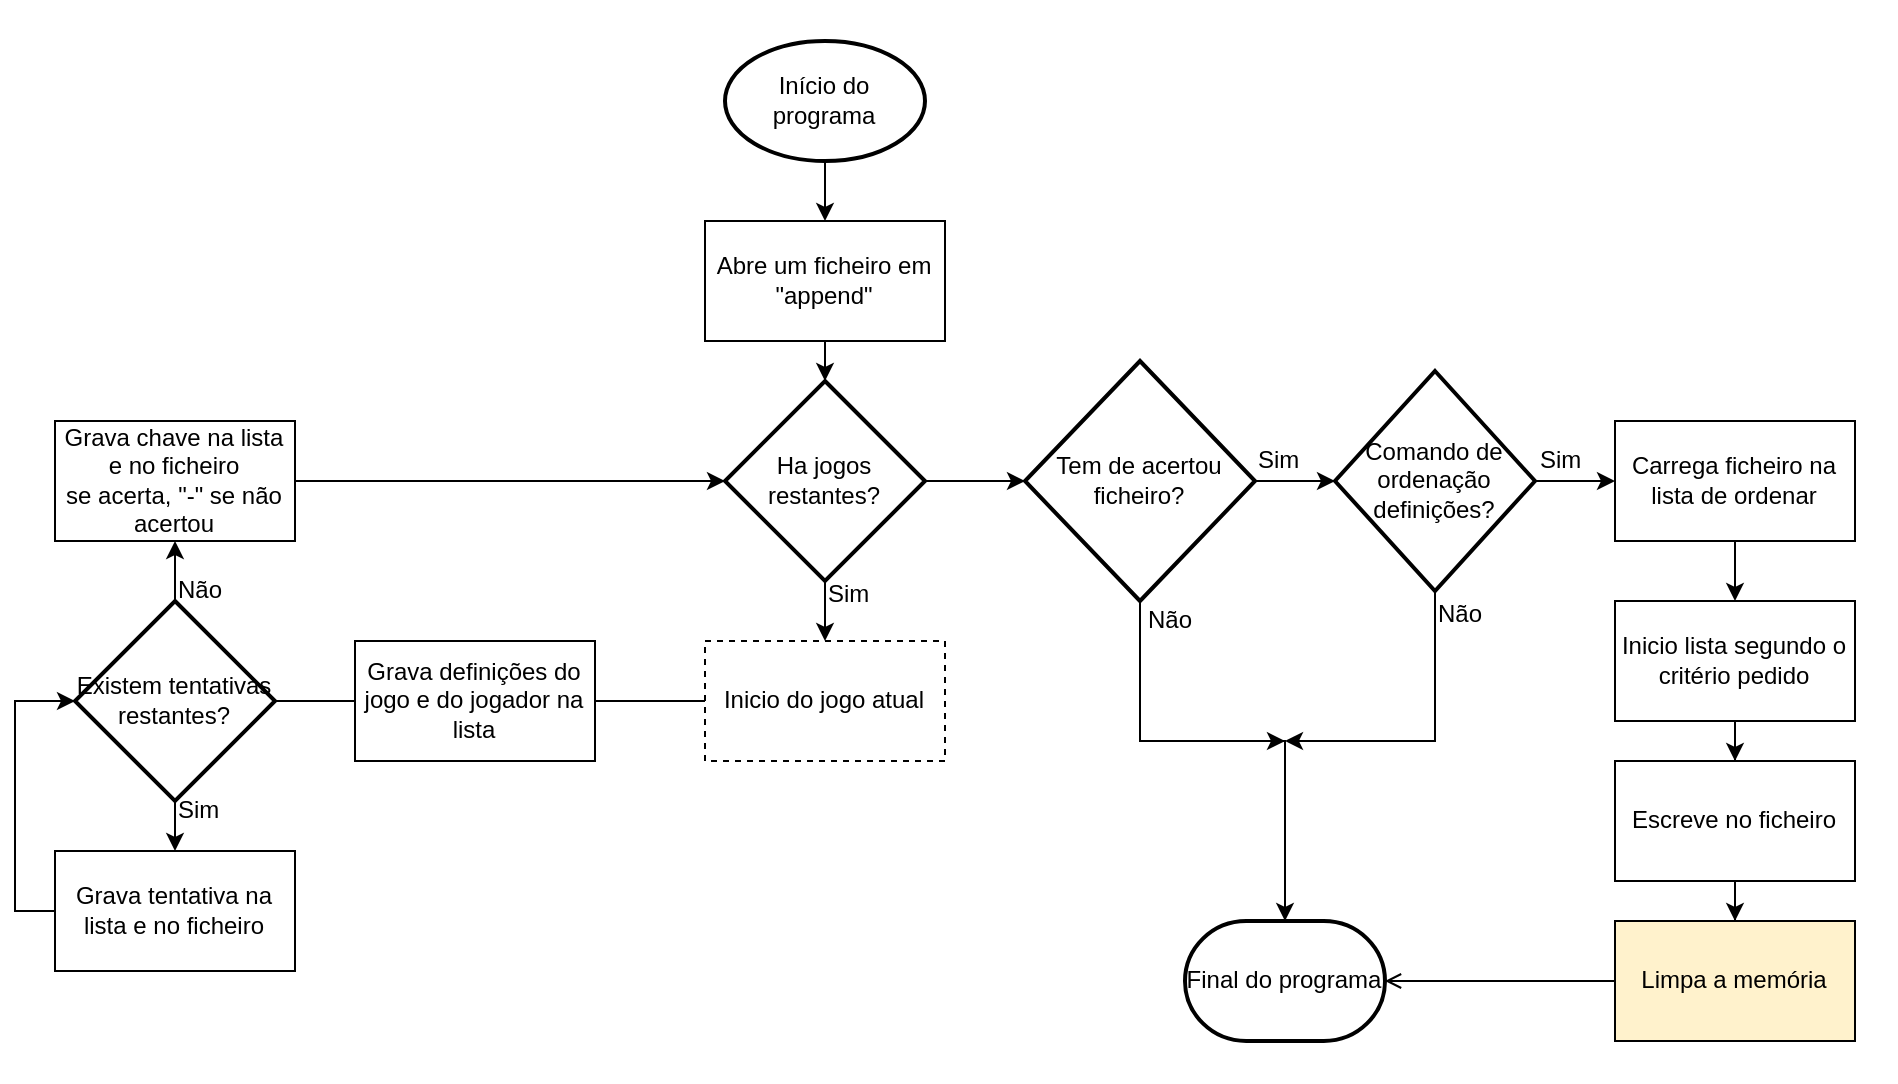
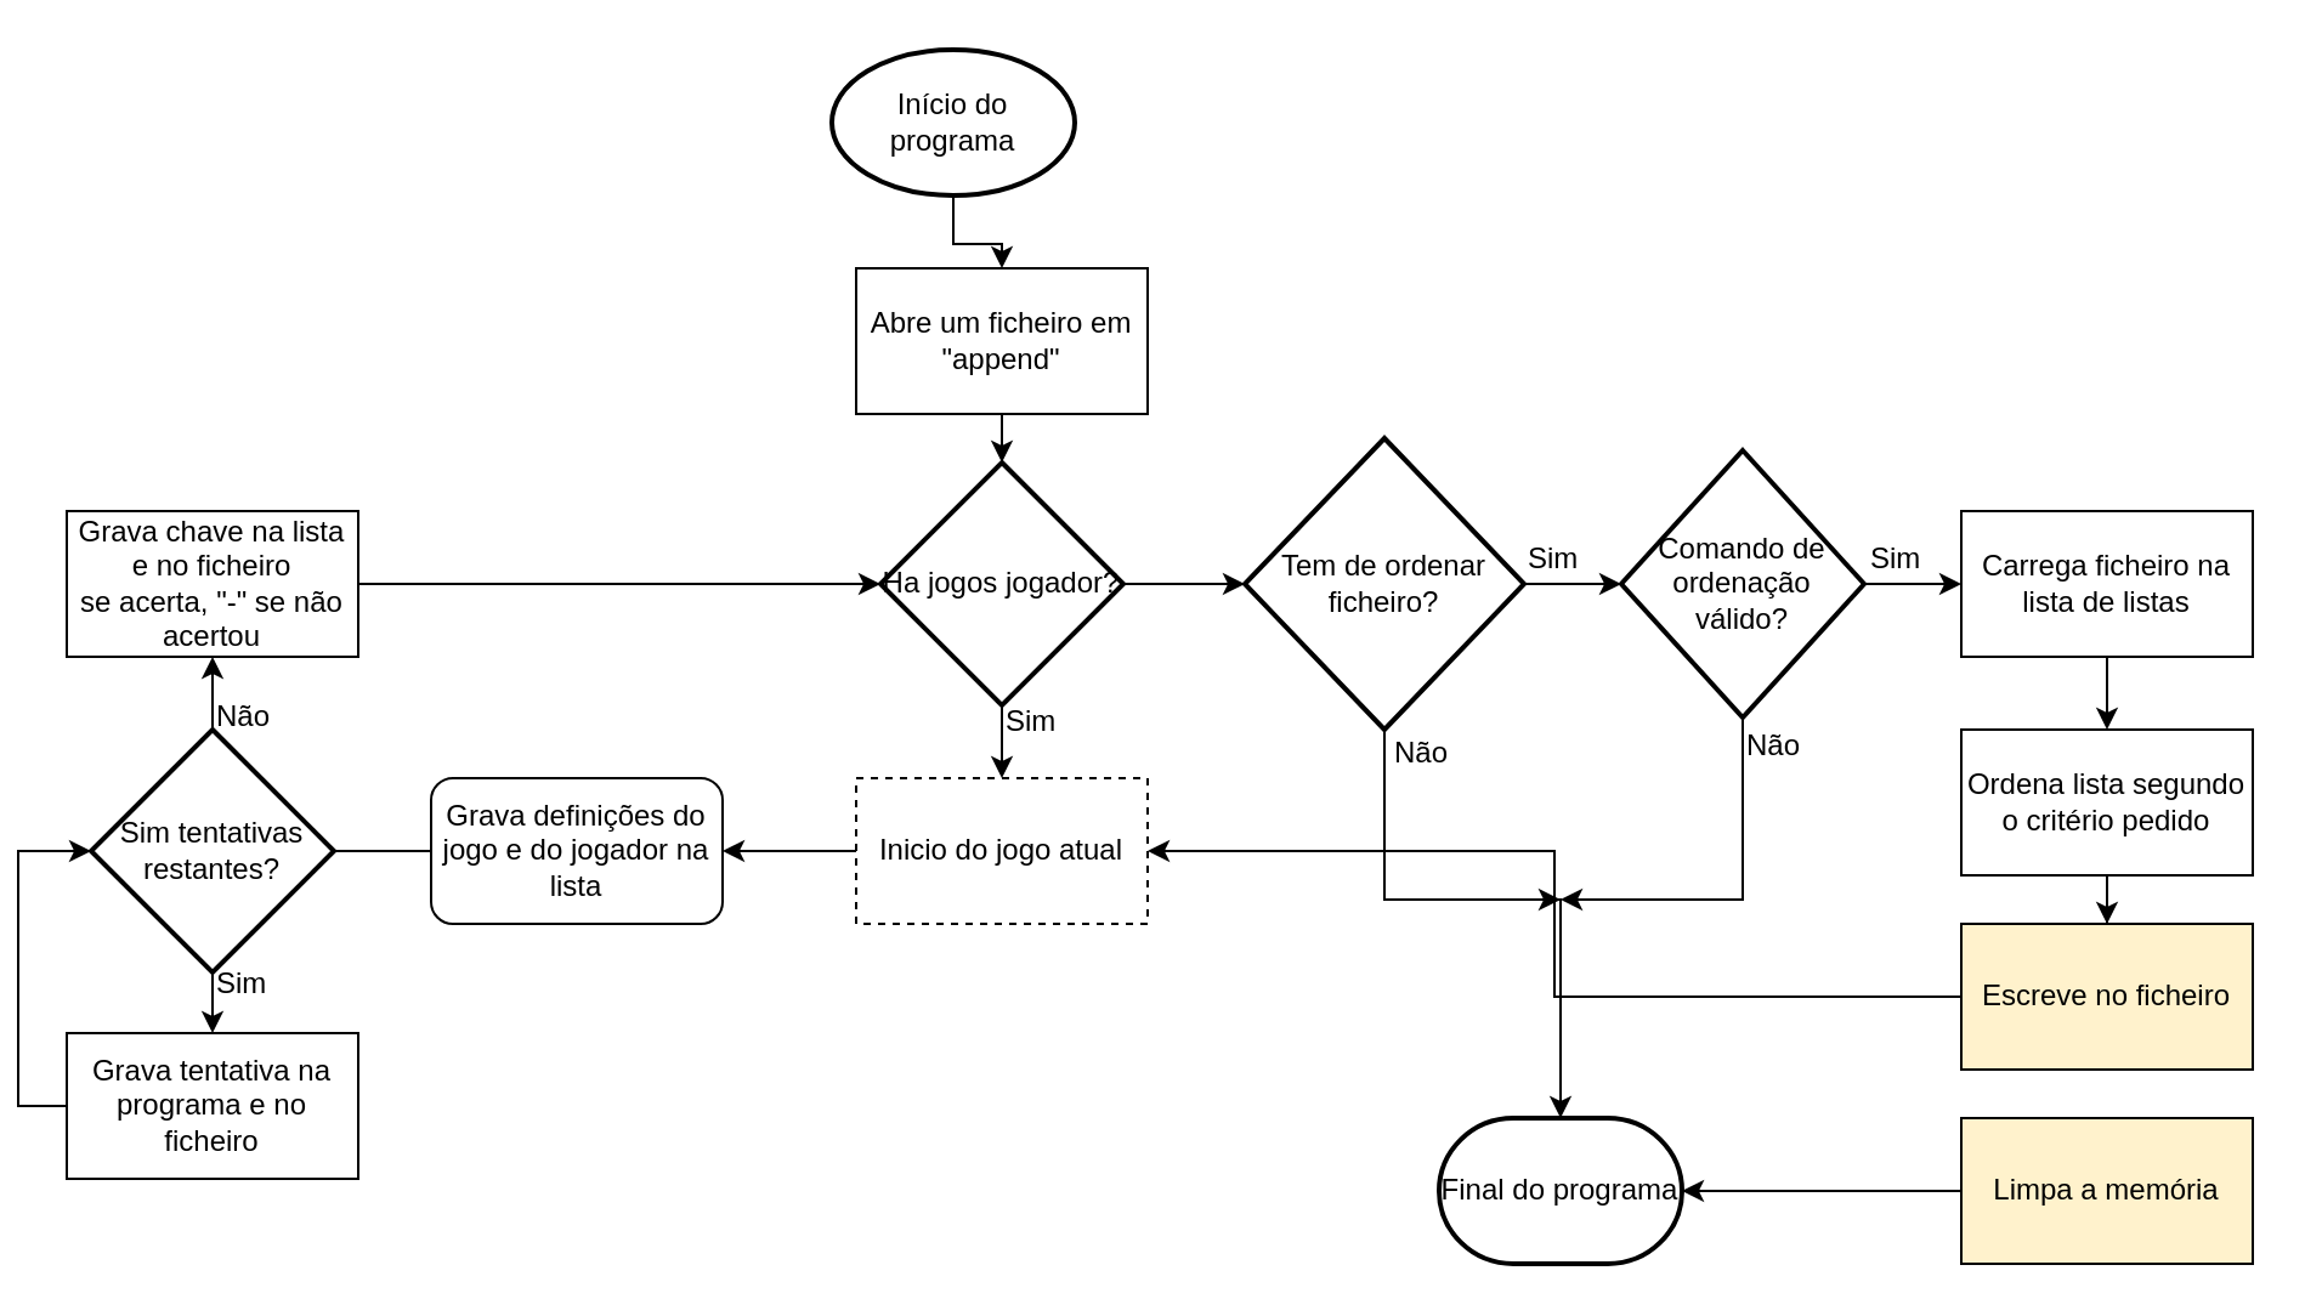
- <mxCell id="3" value="Início do programa" style="strokeWidth=2;html=1;shape=mxgraph.flowchart.start_1;whiteSpace=wrap;" parent="1" vertex="1"><mxGeometry x="355" y="20" width="100" height="60" as="geometry" /></mxCell>
+ <mxCell id="3" value="Início do programa" style="strokeWidth=2;html=1;shape=mxgraph.flowchart.start_1;whiteSpace=wrap;" parent="1" vertex="1"><mxGeometry x="335" y="20" width="100" height="60" as="geometry" /></mxCell>
- <mxCell id="19" value="Ha jogos restantes?" style="strokeWidth=2;html=1;shape=mxgraph.flowchart.decision;whiteSpace=wrap;" parent="1" vertex="1"><mxGeometry x="355" y="190" width="100" height="100" as="geometry" /></mxCell>
+ <mxCell id="19" value="Ha jogos jogador?" style="strokeWidth=2;html=1;shape=mxgraph.flowchart.decision;whiteSpace=wrap;" parent="1" vertex="1"><mxGeometry x="355" y="190" width="100" height="100" as="geometry" /></mxCell>
- <mxCell id="28" value="Tem de acertou ficheiro?" style="strokeWidth=2;html=1;shape=mxgraph.flowchart.decision;whiteSpace=wrap;" parent="1" vertex="1"><mxGeometry x="505" y="180" width="115" height="120" as="geometry" /></mxCell>
+ <mxCell id="28" value="Tem de ordenar ficheiro?" style="strokeWidth=2;html=1;shape=mxgraph.flowchart.decision;whiteSpace=wrap;" parent="1" vertex="1"><mxGeometry x="505" y="180" width="115" height="120" as="geometry" /></mxCell>
- <mxCell id="31" value="Comando de ordenação definições?" style="strokeWidth=2;html=1;shape=mxgraph.flowchart.decision;whiteSpace=wrap;" parent="1" vertex="1"><mxGeometry x="660" y="185" width="100" height="110" as="geometry" /></mxCell>
+ <mxCell id="31" value="Comando de ordenação válido?" style="strokeWidth=2;html=1;shape=mxgraph.flowchart.decision;whiteSpace=wrap;" parent="1" vertex="1"><mxGeometry x="660" y="185" width="100" height="110" as="geometry" /></mxCell>
- <mxCell id="34" value="Carrega ficheiro na lista de ordenar" style="rounded=0;whiteSpace=wrap;html=1;" parent="1" vertex="1"><mxGeometry x="800" y="210" width="120" height="60" as="geometry" /></mxCell>
+ <mxCell id="34" value="Carrega ficheiro na lista de listas" style="rounded=0;whiteSpace=wrap;html=1;" parent="1" vertex="1"><mxGeometry x="800" y="210" width="120" height="60" as="geometry" /></mxCell>
- <mxCell id="37" value="Inicio lista segundo o critério pedido" style="rounded=0;whiteSpace=wrap;html=1;" parent="1" vertex="1"><mxGeometry x="800" y="300" width="120" height="60" as="geometry" /></mxCell>
+ <mxCell id="37" value="Ordena lista segundo o critério pedido" style="rounded=0;whiteSpace=wrap;html=1;" parent="1" vertex="1"><mxGeometry x="800" y="300" width="120" height="60" as="geometry" /></mxCell>
- <mxCell id="10" value="Existem tentativas restantes?" style="strokeWidth=2;html=1;shape=mxgraph.flowchart.decision;whiteSpace=wrap;" parent="1" vertex="1"><mxGeometry x="30" y="300" width="100" height="100" as="geometry" /></mxCell>
+ <mxCell id="10" value="Sim tentativas restantes?" style="strokeWidth=2;html=1;shape=mxgraph.flowchart.decision;whiteSpace=wrap;" parent="1" vertex="1"><mxGeometry x="30" y="300" width="100" height="100" as="geometry" /></mxCell>
- <mxCell id="7" value="Grava definições do jogo e do jogador na lista" style="rounded=0;whiteSpace=wrap;html=1;" parent="1" vertex="1"><mxGeometry x="170" y="320" width="120" height="60" as="geometry" /></mxCell>
+ <mxCell id="7" value="Grava definições do jogo e do jogador na lista" style="whiteSpace=wrap;html=1;rounded=1;" parent="1" vertex="1"><mxGeometry x="170" y="320" width="120" height="60" as="geometry" /></mxCell>
- <mxCell id="4" value="" style="edgeStyle=orthogonalEdgeStyle;rounded=0;orthogonalLoop=1;jettySize=auto;html=1;endArrow=none;" parent="1" source="5" target="7" edge="1"><mxGeometry relative="1" as="geometry" /></mxCell>
+ <mxCell id="4" value="" style="edgeStyle=orthogonalEdgeStyle;rounded=0;orthogonalLoop=1;jettySize=auto;html=1;" parent="1" source="5" target="7" edge="1"><mxGeometry relative="1" as="geometry" /></mxCell>
- <mxCell id="39" value="Escreve no ficheiro" style="rounded=0;whiteSpace=wrap;html=1;" parent="1" vertex="1"><mxGeometry x="800" y="380" width="120" height="60" as="geometry" /></mxCell>
+ <mxCell id="39" value="Escreve no ficheiro" style="rounded=0;whiteSpace=wrap;html=1;fillColor=#fff2cc;" parent="1" vertex="1"><mxGeometry x="800" y="380" width="120" height="60" as="geometry" /></mxCell>
- <mxCell id="38" value="" style="edgeStyle=orthogonalEdgeStyle;rounded=0;orthogonalLoop=1;jettySize=auto;html=1;" parent="1" source="39" target="41" edge="1"><mxGeometry relative="1" as="geometry" /></mxCell>
+ <mxCell id="38" value="" style="edgeStyle=orthogonalEdgeStyle;rounded=0;orthogonalLoop=1;jettySize=auto;html=1;" parent="1" source="39" target="5" edge="1"><mxGeometry relative="1" as="geometry" /></mxCell>
- <mxCell id="14" value="Grava tentativa na lista e no ficheiro" style="rounded=0;whiteSpace=wrap;html=1;" parent="1" vertex="1"><mxGeometry x="20" y="425" width="120" height="60" as="geometry" /></mxCell>
+ <mxCell id="14" value="Grava tentativa na programa e no ficheiro" style="rounded=0;whiteSpace=wrap;html=1;" parent="1" vertex="1"><mxGeometry x="20" y="425" width="120" height="60" as="geometry" /></mxCell>
- <mxCell id="40" value="" style="edgeStyle=orthogonalEdgeStyle;rounded=0;orthogonalLoop=1;jettySize=auto;html=1;entryX=1;entryY=0.5;entryDx=0;entryDy=0;entryPerimeter=0;endArrow=open;" parent="1" source="41" target="20" edge="1"><mxGeometry relative="1" as="geometry"><mxPoint x="720" y="490" as="targetPoint" /></mxGeometry></mxCell>
+ <mxCell id="40" value="" style="edgeStyle=orthogonalEdgeStyle;rounded=0;orthogonalLoop=1;jettySize=auto;html=1;entryX=1;entryY=0.5;entryDx=0;entryDy=0;entryPerimeter=0;" parent="1" source="41" target="20" edge="1"><mxGeometry relative="1" as="geometry"><mxPoint x="720" y="490" as="targetPoint" /></mxGeometry></mxCell>
